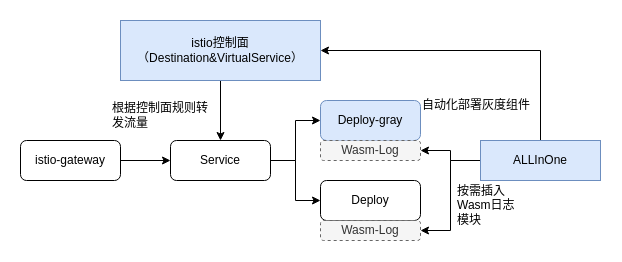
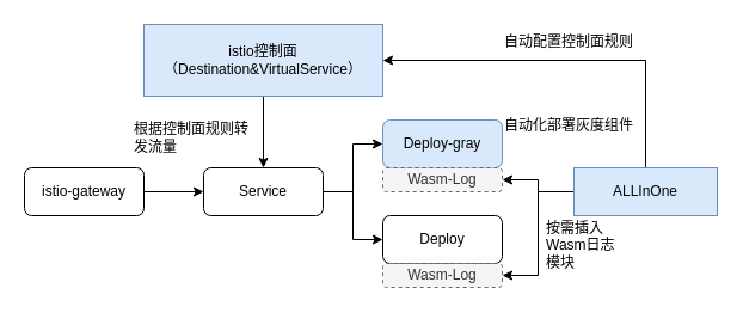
+ <mxCell id="16" value="自动配置控制面规则" style="text;html=1;strokeColor=none;fillColor=none;align=left;verticalAlign=middle;whiteSpace=wrap;rounded=0;" vertex="1" parent="1"><mxGeometry x="420" y="20" width="130" height="30" as="geometry" /></mxCell>
